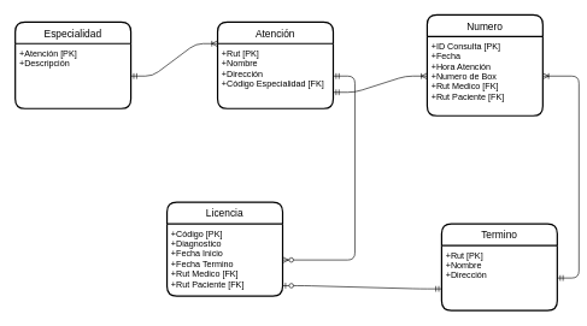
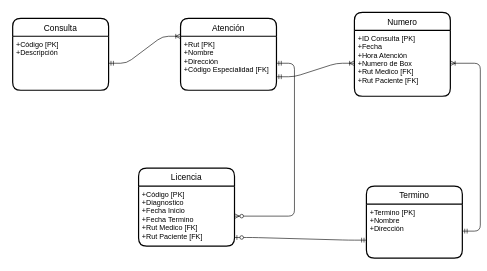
- <mxCell id="6" value="Especialidad" style="swimlane;childLayout=stackLayout;horizontal=1;startSize=30;horizontalStack=0;rounded=1;fontSize=14;fontStyle=0;strokeWidth=2;resizeParent=0;resizeLast=1;shadow=0;dashed=0;align=center;" vertex="1" parent="1"><mxGeometry x="20" y="30" width="160" height="120" as="geometry" /></mxCell>
+ <mxCell id="6" value="Consulta" style="swimlane;childLayout=stackLayout;horizontal=1;startSize=30;horizontalStack=0;rounded=1;fontSize=14;fontStyle=0;strokeWidth=2;resizeParent=0;resizeLast=1;shadow=0;dashed=0;align=center;" vertex="1" parent="1"><mxGeometry x="20" y="30" width="160" height="120" as="geometry" /></mxCell>
- <mxCell id="7" value="+Atención [PK]&#10;+Descripción" style="align=left;strokeColor=none;fillColor=none;spacingLeft=4;fontSize=12;verticalAlign=top;resizable=0;rotatable=0;part=1;" vertex="1" parent="6"><mxGeometry y="30" width="160" height="90" as="geometry" /></mxCell>
+ <mxCell id="7" value="+Código [PK]&#10;+Descripción" style="align=left;strokeColor=none;fillColor=none;spacingLeft=4;fontSize=12;verticalAlign=top;resizable=0;rotatable=0;part=1;" vertex="1" parent="6"><mxGeometry y="30" width="160" height="90" as="geometry" /></mxCell>
- <mxCell id="5" value="+Rut [PK]&#10;+Nombre&#10;+Dirección" style="align=left;strokeColor=none;fillColor=none;spacingLeft=4;fontSize=12;verticalAlign=top;resizable=0;rotatable=0;part=1;" vertex="1" parent="4"><mxGeometry y="30" width="160" height="90" as="geometry" /></mxCell>
+ <mxCell id="5" value="+Termino [PK]&#10;+Nombre&#10;+Dirección" style="align=left;strokeColor=none;fillColor=none;spacingLeft=4;fontSize=12;verticalAlign=top;resizable=0;rotatable=0;part=1;" vertex="1" parent="4"><mxGeometry y="30" width="160" height="90" as="geometry" /></mxCell>
